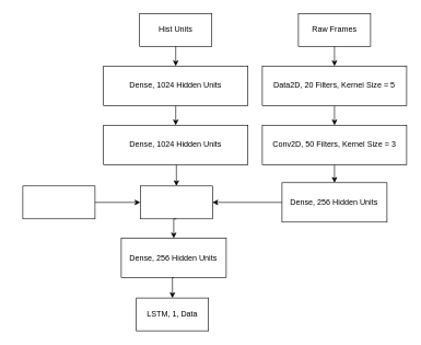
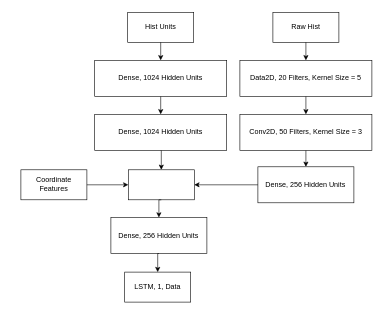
- <mxCell id="16" value="Raw Frames" style="text;html=1;strokeColor=none;fillColor=none;align=center;verticalAlign=middle;whiteSpace=wrap;rounded=0;" vertex="1" parent="14"><mxGeometry x="5" y="8.333" width="100.0" height="33.333" as="geometry" /></mxCell>
+ <mxCell id="16" value="Raw Hist" style="text;html=1;strokeColor=none;fillColor=none;align=center;verticalAlign=middle;whiteSpace=wrap;rounded=0;" vertex="1" parent="14"><mxGeometry x="5" y="8.333" width="100.0" height="33.333" as="geometry" /></mxCell>
+ <mxCell id="13" value="Coordinate Features" style="text;html=1;strokeColor=none;fillColor=none;align=center;verticalAlign=middle;whiteSpace=wrap;rounded=0;" vertex="1" parent="11"><mxGeometry x="19" y="8.333" width="100.0" height="33.333" as="geometry" /></mxCell>
